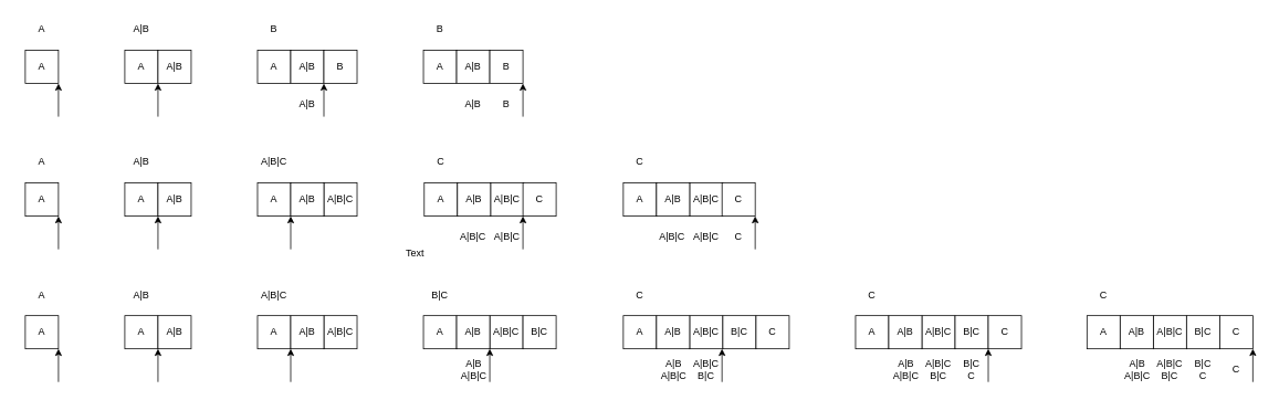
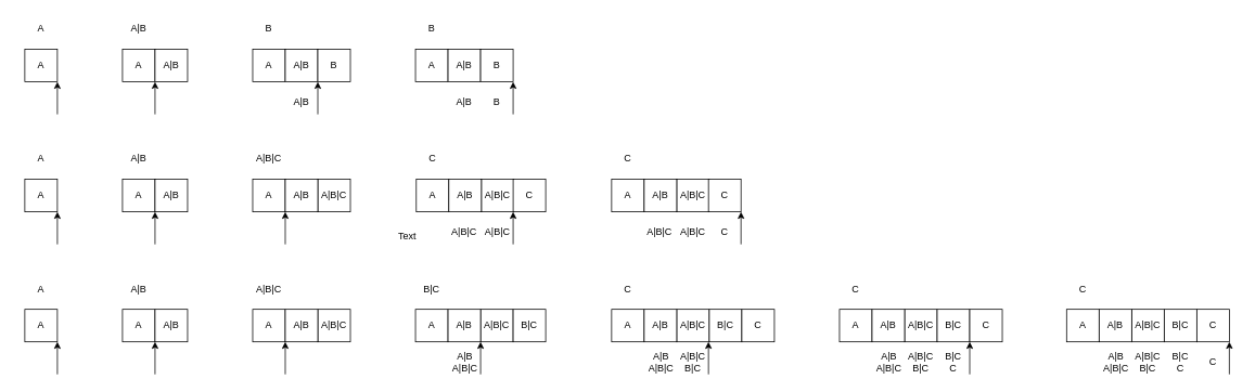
- <mxCell id="77" value="Text" style="text;html=1;strokeColor=none;fillColor=none;align=center;verticalAlign=middle;whiteSpace=wrap;rounded=0;" vertex="1" parent="1"><mxGeometry x="470" y="290" width="60" height="30" as="geometry" /></mxCell>
+ <mxCell id="77" value="Text" style="text;html=1;strokeColor=none;fillColor=none;align=center;verticalAlign=middle;whiteSpace=wrap;rounded=0;" vertex="1" parent="1"><mxGeometry x="470" y="275" width="60" height="30" as="geometry" /></mxCell>
